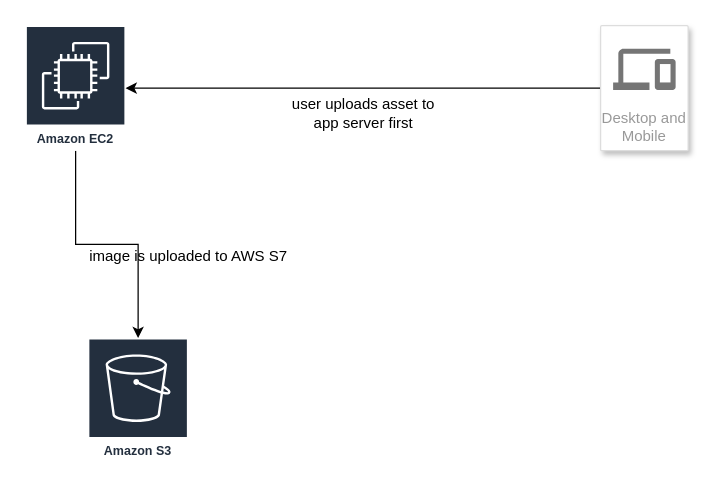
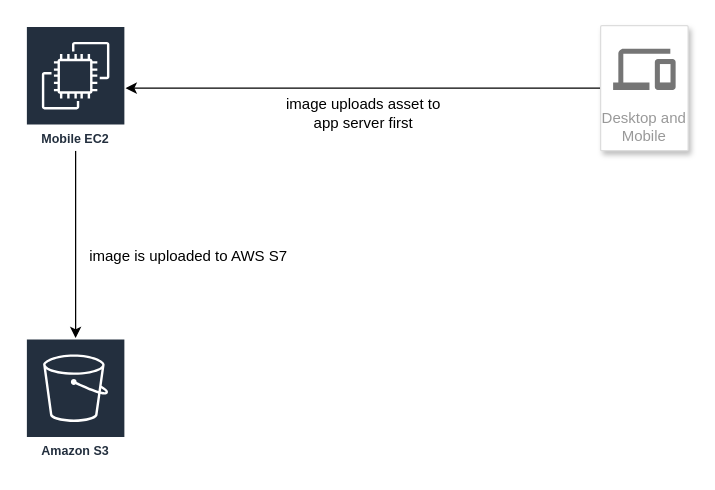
- <mxCell id="8" value="&lt;div&gt;user uploads asset to &lt;br&gt;&lt;/div&gt;&lt;div&gt;app server first&lt;/div&gt;" style="text;html=1;align=center;verticalAlign=middle;resizable=0;points=[];autosize=1;strokeColor=none;fillColor=none;" vertex="1" parent="1"><mxGeometry x="220" y="70" width="140" height="40" as="geometry" /></mxCell>
+ <mxCell id="8" value="&lt;div&gt;image uploads asset to &lt;br&gt;&lt;/div&gt;&lt;div&gt;app server first&lt;/div&gt;" style="text;html=1;align=center;verticalAlign=middle;resizable=0;points=[];autosize=1;strokeColor=none;fillColor=none;" vertex="1" parent="1"><mxGeometry x="220" y="70" width="140" height="40" as="geometry" /></mxCell>
- <mxCell id="3" value="Amazon EC2" style="sketch=0;outlineConnect=0;fontColor=#232F3E;gradientColor=none;strokeColor=#ffffff;fillColor=#232F3E;dashed=0;verticalLabelPosition=middle;verticalAlign=bottom;align=center;html=1;whiteSpace=wrap;fontSize=10;fontStyle=1;spacing=3;shape=mxgraph.aws4.productIcon;prIcon=mxgraph.aws4.ec2;" vertex="1" parent="1"><mxGeometry x="20" y="20" width="80" height="100" as="geometry" /></mxCell>
+ <mxCell id="3" value="Mobile EC2" style="sketch=0;outlineConnect=0;fontColor=#232F3E;gradientColor=none;strokeColor=#ffffff;fillColor=#232F3E;dashed=0;verticalLabelPosition=middle;verticalAlign=bottom;align=center;html=1;whiteSpace=wrap;fontSize=10;fontStyle=1;spacing=3;shape=mxgraph.aws4.productIcon;prIcon=mxgraph.aws4.ec2;" vertex="1" parent="1"><mxGeometry x="20" y="20" width="80" height="100" as="geometry" /></mxCell>
- <mxCell id="4" value="Amazon S3" style="sketch=0;outlineConnect=0;fontColor=#232F3E;gradientColor=none;strokeColor=#ffffff;fillColor=#232F3E;dashed=0;verticalLabelPosition=middle;verticalAlign=bottom;align=center;html=1;whiteSpace=wrap;fontSize=10;fontStyle=1;spacing=3;shape=mxgraph.aws4.productIcon;prIcon=mxgraph.aws4.s3;" vertex="1" parent="1"><mxGeometry x="70" y="270" width="80" height="100" as="geometry" /></mxCell>
+ <mxCell id="4" value="Amazon S3" style="sketch=0;outlineConnect=0;fontColor=#232F3E;gradientColor=none;strokeColor=#ffffff;fillColor=#232F3E;dashed=0;verticalLabelPosition=middle;verticalAlign=bottom;align=center;html=1;whiteSpace=wrap;fontSize=10;fontStyle=1;spacing=3;shape=mxgraph.aws4.productIcon;prIcon=mxgraph.aws4.s3;" vertex="1" parent="1"><mxGeometry x="20" y="270" width="80" height="100" as="geometry" /></mxCell>
